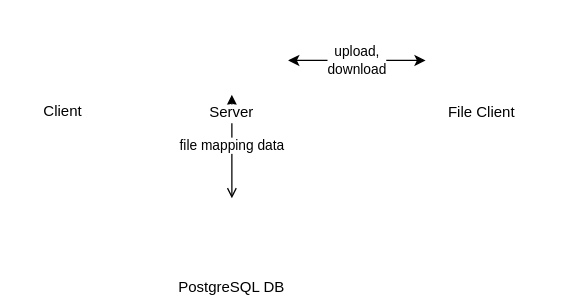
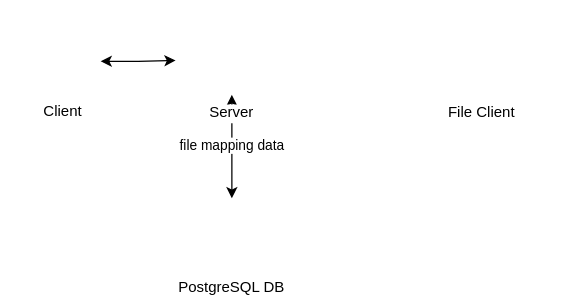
- <mxCell id="4" value="upload,&lt;br&gt;download" style="edgeStyle=orthogonalEdgeStyle;rounded=0;orthogonalLoop=1;jettySize=auto;html=1;exitX=1;exitY=0.5;exitDx=0;exitDy=0;entryX=0;entryY=0.5;entryDx=0;entryDy=0;startArrow=classic;startFill=1;" parent="1" source="6" target="7" edge="1"><mxGeometry relative="1" as="geometry" /></mxCell>
+ <mxCell id="2" style="edgeStyle=orthogonalEdgeStyle;rounded=0;orthogonalLoop=1;jettySize=auto;html=1;exitX=1;exitY=0.5;exitDx=0;exitDy=0;entryX=0;entryY=0.5;entryDx=0;entryDy=0;startArrow=classic;startFill=1;" parent="1" source="3" target="6" edge="1"><mxGeometry relative="1" as="geometry" /></mxCell>
- <mxCell id="5" value="file mapping data" style="edgeStyle=orthogonalEdgeStyle;rounded=0;orthogonalLoop=1;jettySize=auto;html=1;entryX=0.5;entryY=0;entryDx=0;entryDy=0;startArrow=classic;startFill=1;endArrow=open;" parent="1" source="6" target="8" edge="1"><mxGeometry x="-0.009" relative="1" as="geometry"><mxPoint as="offset" /></mxGeometry></mxCell>
+ <mxCell id="5" value="file mapping data" style="edgeStyle=orthogonalEdgeStyle;rounded=0;orthogonalLoop=1;jettySize=auto;html=1;entryX=0.5;entryY=0;entryDx=0;entryDy=0;startArrow=classic;startFill=1;" parent="1" source="6" target="8" edge="1"><mxGeometry x="-0.009" relative="1" as="geometry"><mxPoint as="offset" /></mxGeometry></mxCell>
